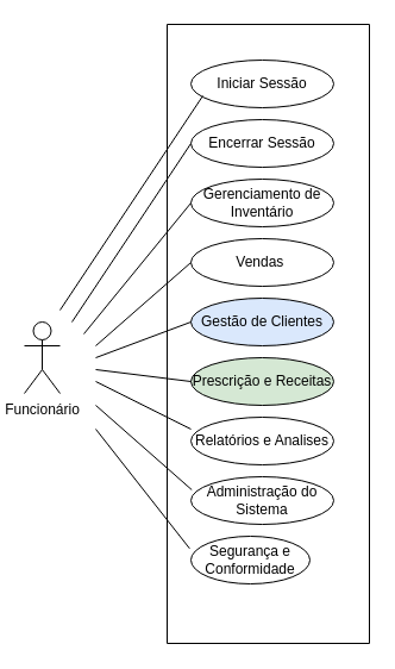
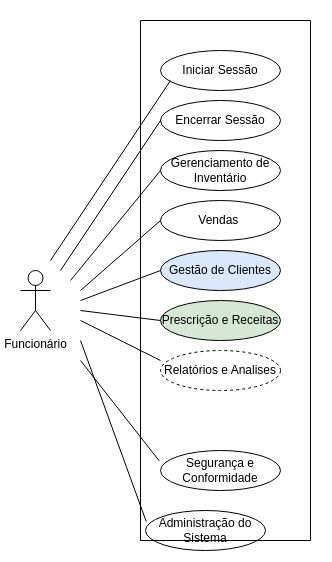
- <mxCell id="9" value="Relatórios e Analises" style="ellipse;whiteSpace=wrap;html=1;" parent="1" vertex="1"><mxGeometry x="160" y="350" width="120" height="40" as="geometry" /></mxCell>
+ <mxCell id="9" value="Relatórios e Analises" style="ellipse;whiteSpace=wrap;html=1;dashed=1;" parent="1" vertex="1"><mxGeometry x="160" y="350" width="120" height="40" as="geometry" /></mxCell>
- <mxCell id="10" value="Administração do Sistema" style="ellipse;whiteSpace=wrap;html=1;" parent="1" vertex="1"><mxGeometry x="160" y="400" width="120" height="40" as="geometry" /></mxCell>
+ <mxCell id="10" value="Administração do Sistema" style="ellipse;whiteSpace=wrap;html=1;" parent="1" vertex="1"><mxGeometry x="145" y="510" width="120" height="40" as="geometry" /></mxCell>
- <mxCell id="11" value="Segurança e Conformidade" style="ellipse;whiteSpace=wrap;html=1;" parent="1" vertex="1"><mxGeometry x="160" y="450" width="100" height="40" as="geometry" /></mxCell>
+ <mxCell id="11" value="Segurança e Conformidade" style="ellipse;whiteSpace=wrap;html=1;" parent="1" vertex="1"><mxGeometry x="160" y="450" width="120" height="40" as="geometry" /></mxCell>
